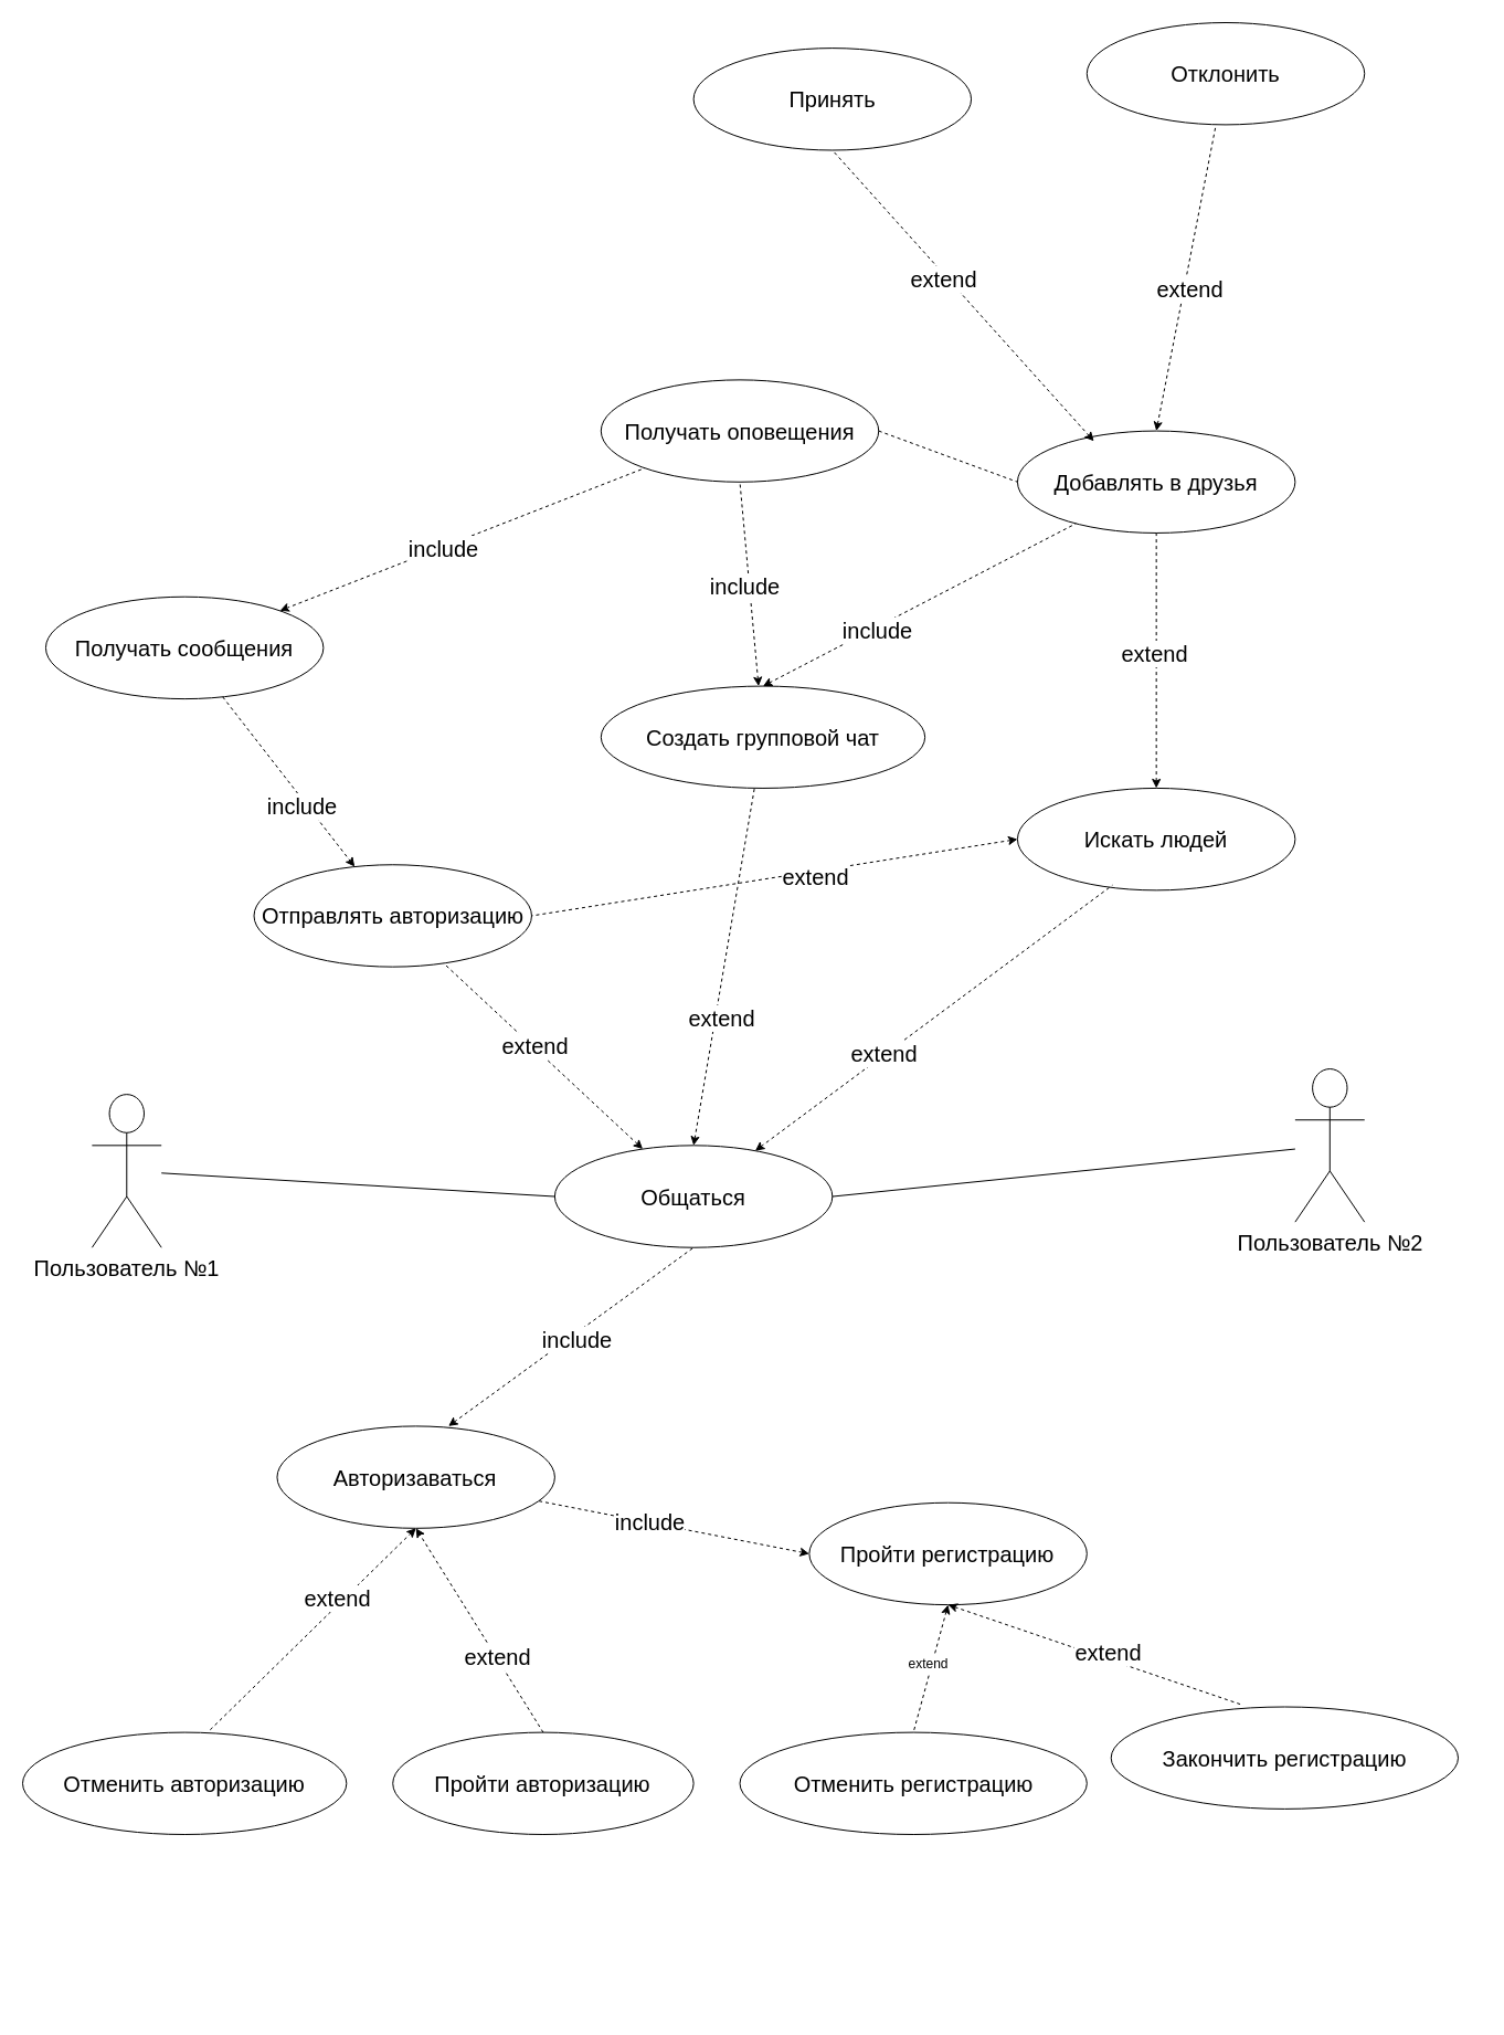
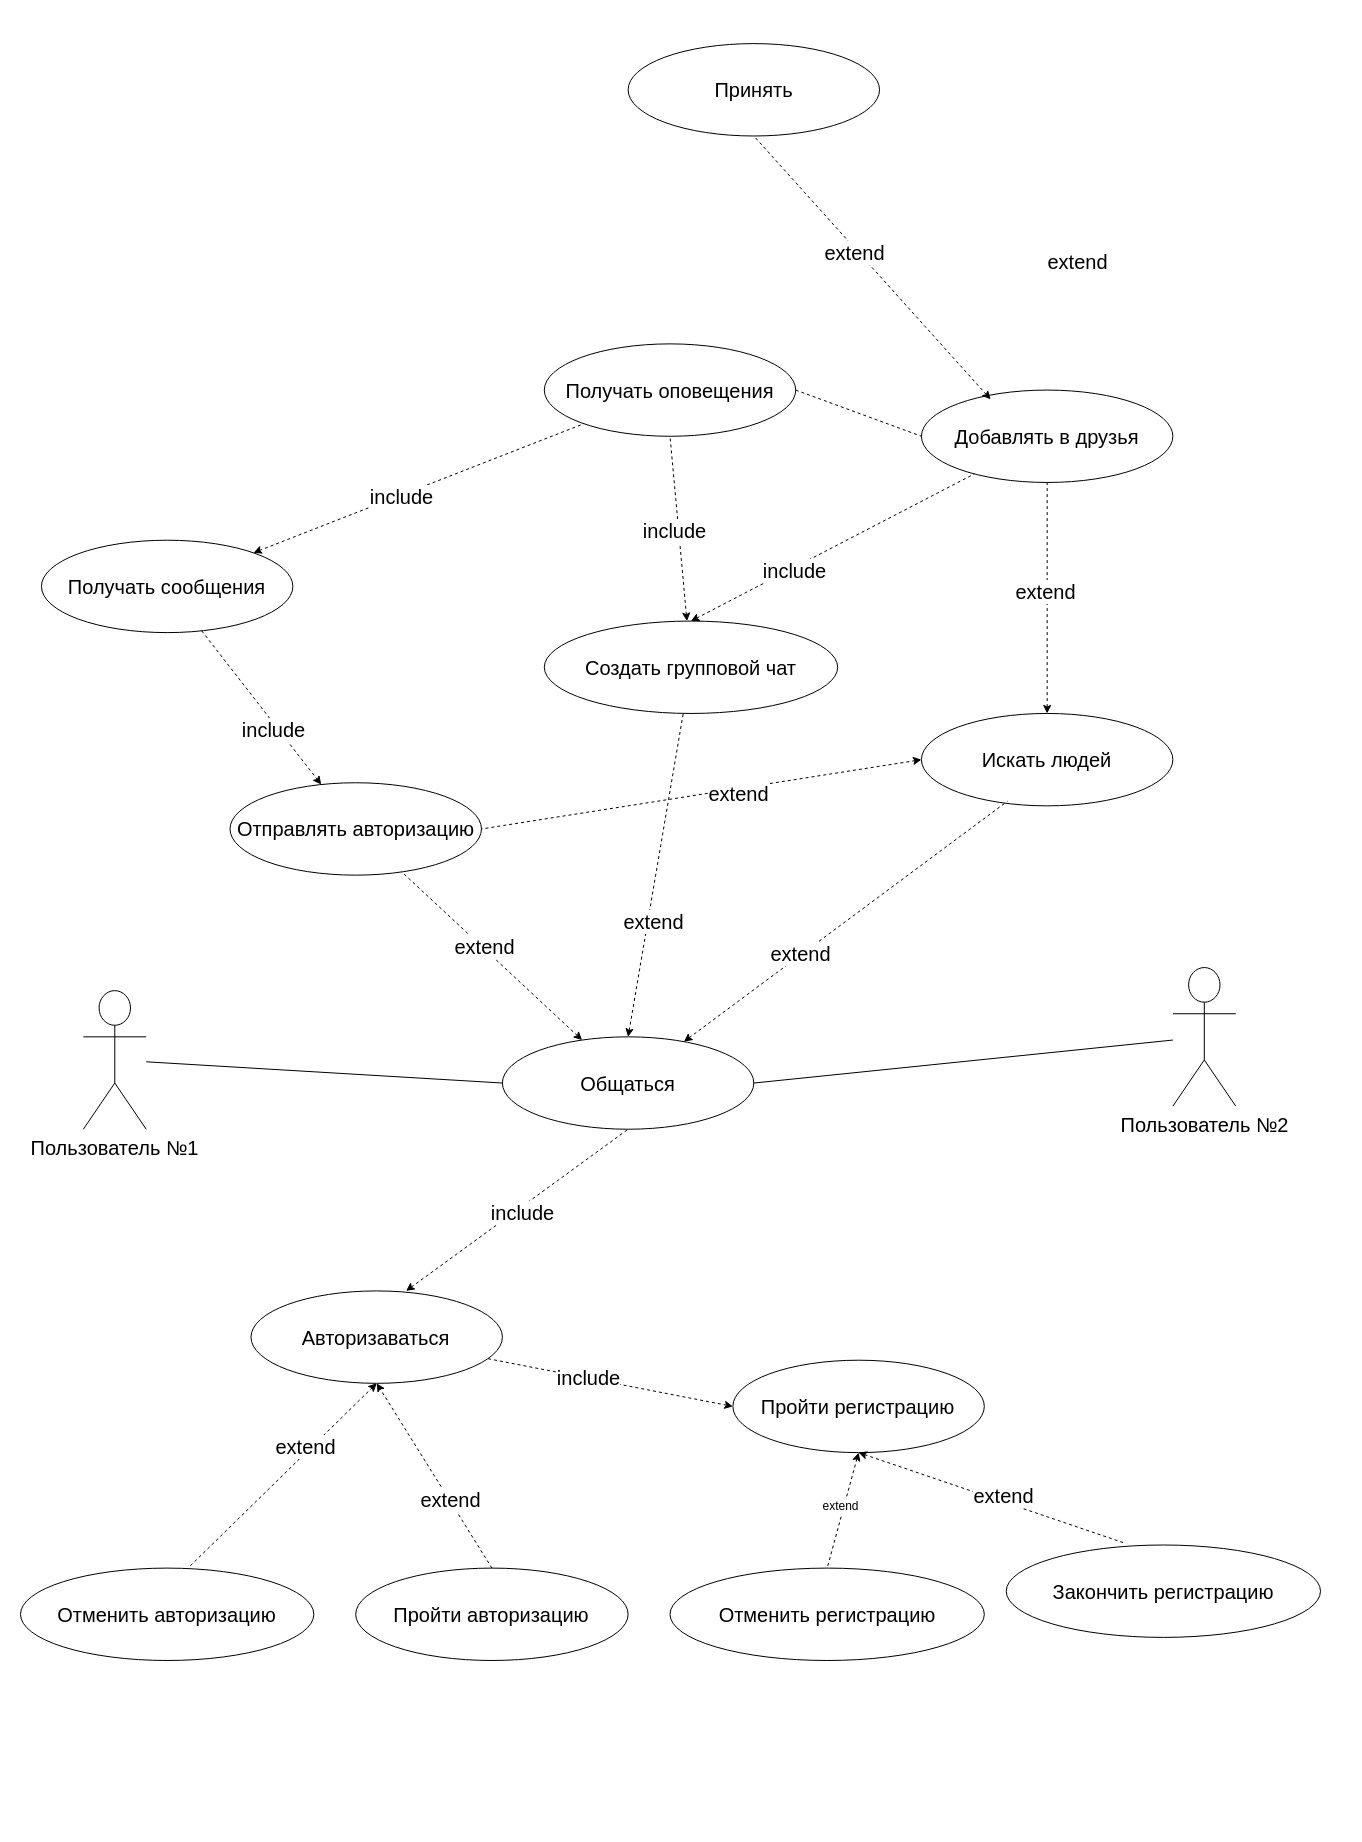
- <mxCell id="16" value="Отклонить" style="ellipse;whiteSpace=wrap;html=1;fontSize=20;" parent="3" vertex="1"><mxGeometry x="963.81" width="251.429" height="92.394" as="geometry" /></mxCell>
- <mxCell id="38" value="" style="endArrow=none;dashed=1;html=1;rounded=0;exitX=0.5;exitY=0;exitDx=0;exitDy=0;startArrow=classic;startFill=1;fontSize=20;" parent="3" source="14" target="16" edge="1"><mxGeometry width="50" height="50" relative="1" as="geometry"><mxPoint x="337.67" y="647.796" as="sourcePoint" /><mxPoint x="668.126" y="518.711" as="targetPoint" /></mxGeometry></mxCell>
